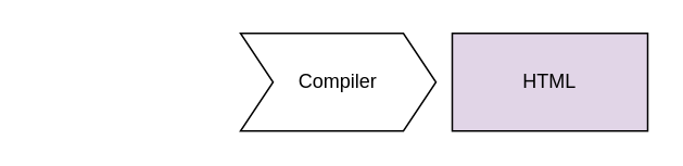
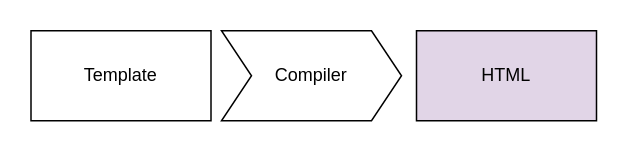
+ <mxCell id="2" value="Template" style="rounded=0;whiteSpace=wrap;html=1;" vertex="1" parent="1"><mxGeometry x="20" y="20" width="120" height="60" as="geometry" /></mxCell>
